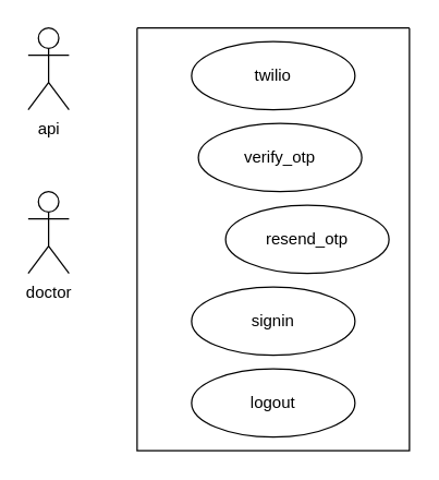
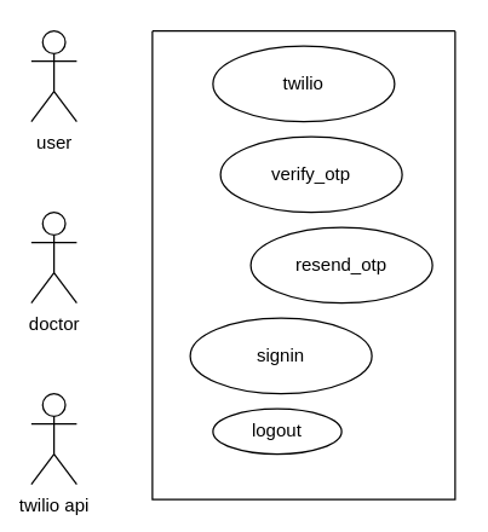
- <mxCell id="2" value="api" style="shape=umlActor;verticalLabelPosition=bottom;verticalAlign=top;html=1;outlineConnect=0;" vertex="1" parent="1"><mxGeometry x="20" y="20" width="30" height="60" as="geometry" /></mxCell>
+ <mxCell id="2" value="user" style="shape=umlActor;verticalLabelPosition=bottom;verticalAlign=top;html=1;outlineConnect=0;" vertex="1" parent="1"><mxGeometry x="20" y="20" width="30" height="60" as="geometry" /></mxCell>
- <mxCell id="9" value="signin" style="ellipse;whiteSpace=wrap;html=1;" vertex="1" parent="5"><mxGeometry x="40" y="190" width="120" height="50" as="geometry" /></mxCell>
+ <mxCell id="9" value="signin" style="ellipse;whiteSpace=wrap;html=1;" vertex="1" parent="5"><mxGeometry x="25" y="190" width="120" height="50" as="geometry" /></mxCell>
+ <mxCell id="4" value="twilio api" style="shape=umlActor;verticalLabelPosition=bottom;verticalAlign=top;html=1;outlineConnect=0;" vertex="1" parent="1"><mxGeometry x="20" y="260" width="30" height="60" as="geometry" /></mxCell>
- <mxCell id="10" value="logout" style="ellipse;whiteSpace=wrap;html=1;" vertex="1" parent="5"><mxGeometry x="40" y="250" width="120" height="50" as="geometry" /></mxCell>
+ <mxCell id="10" value="logout" style="ellipse;whiteSpace=wrap;html=1;" vertex="1" parent="5"><mxGeometry x="40" y="250" width="85" height="30" as="geometry" /></mxCell>
